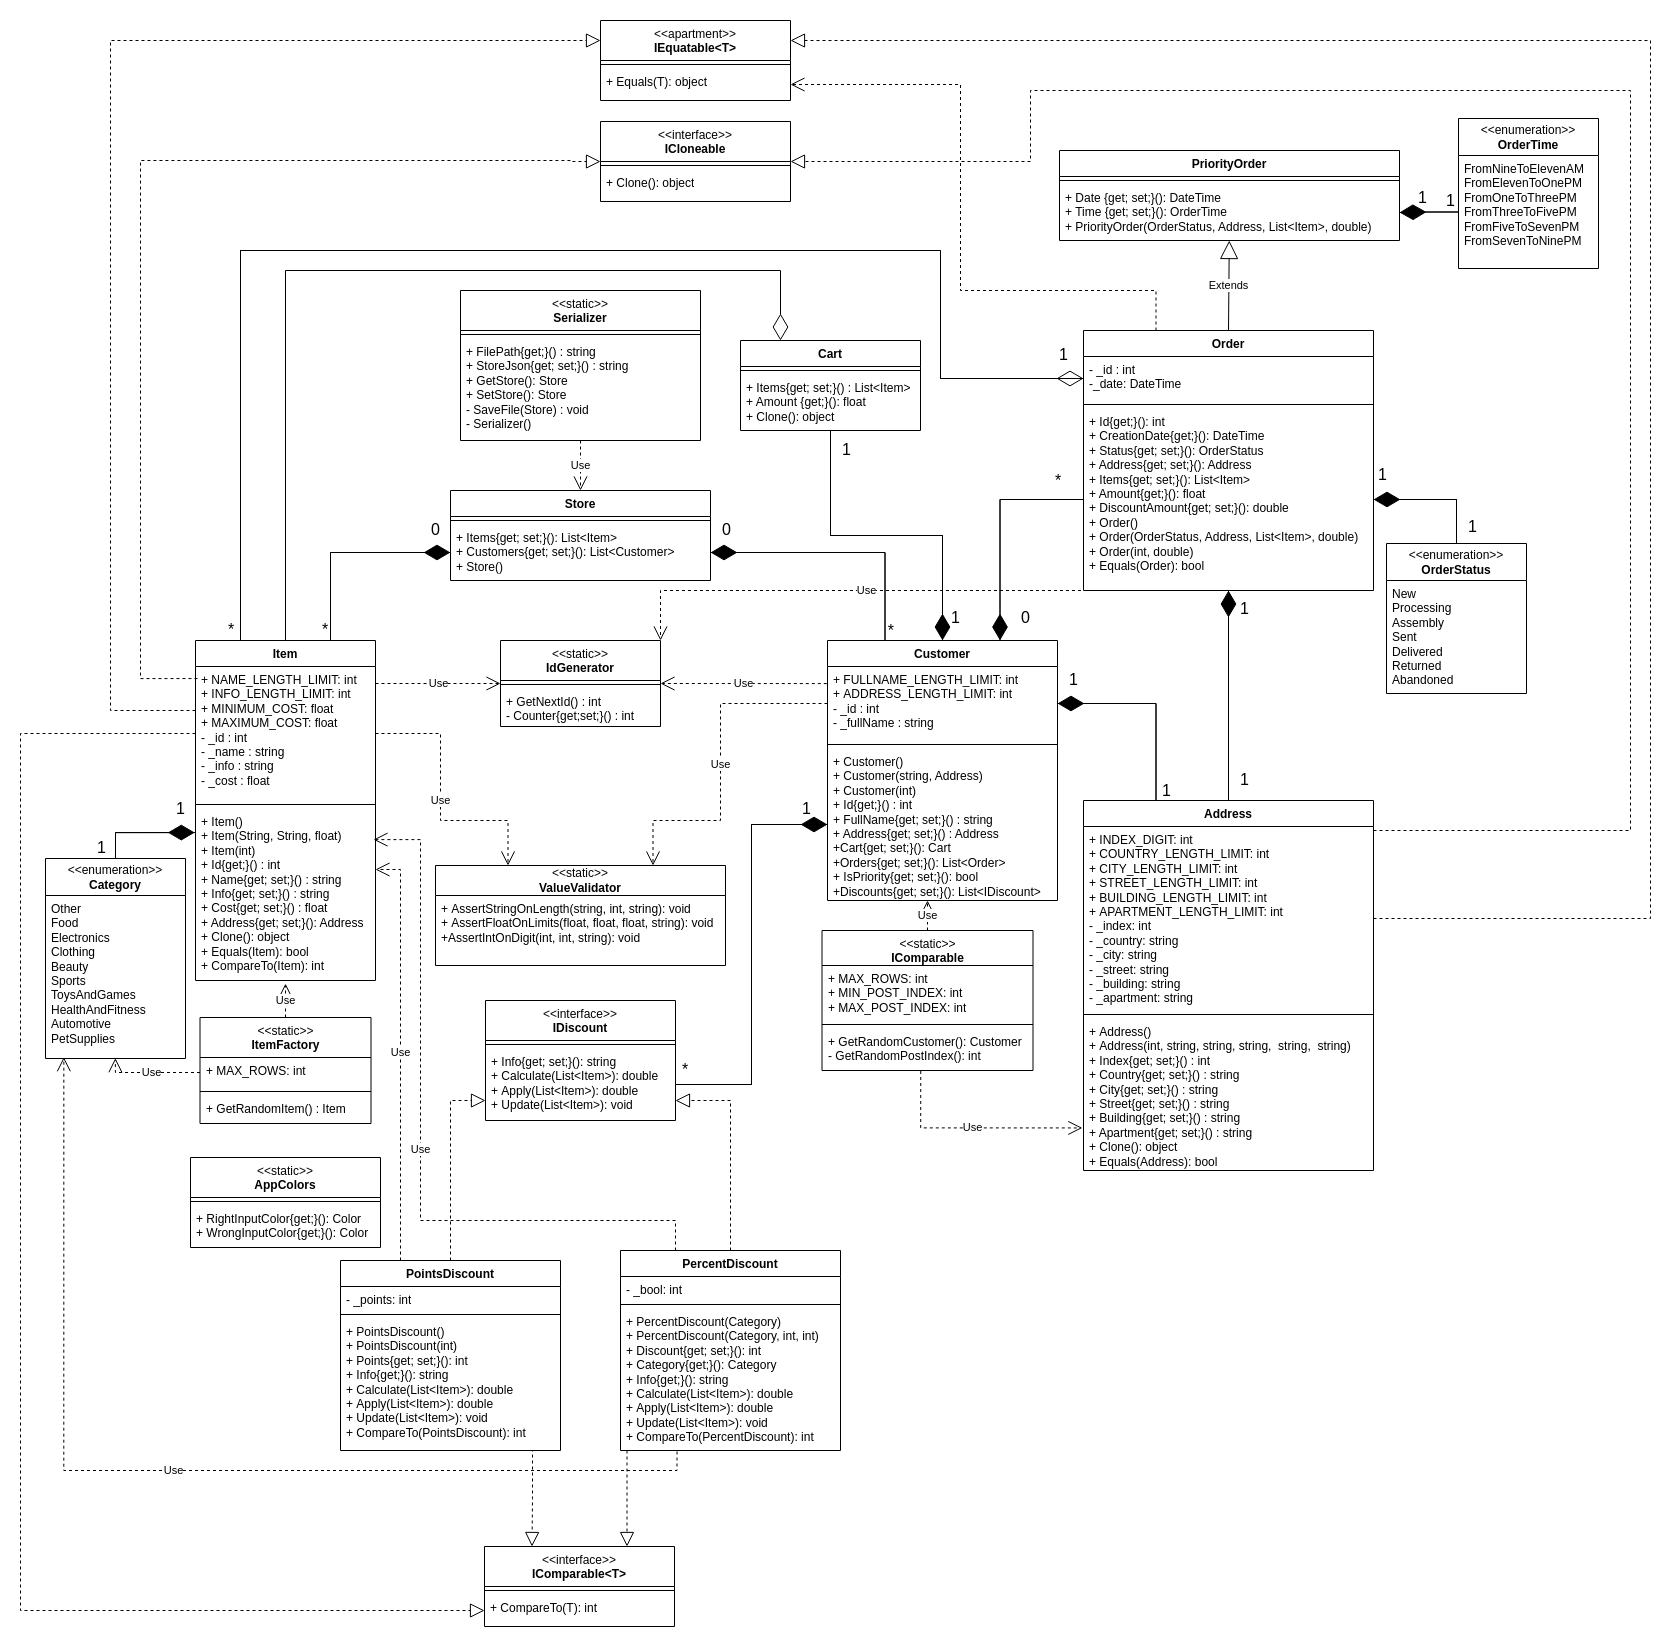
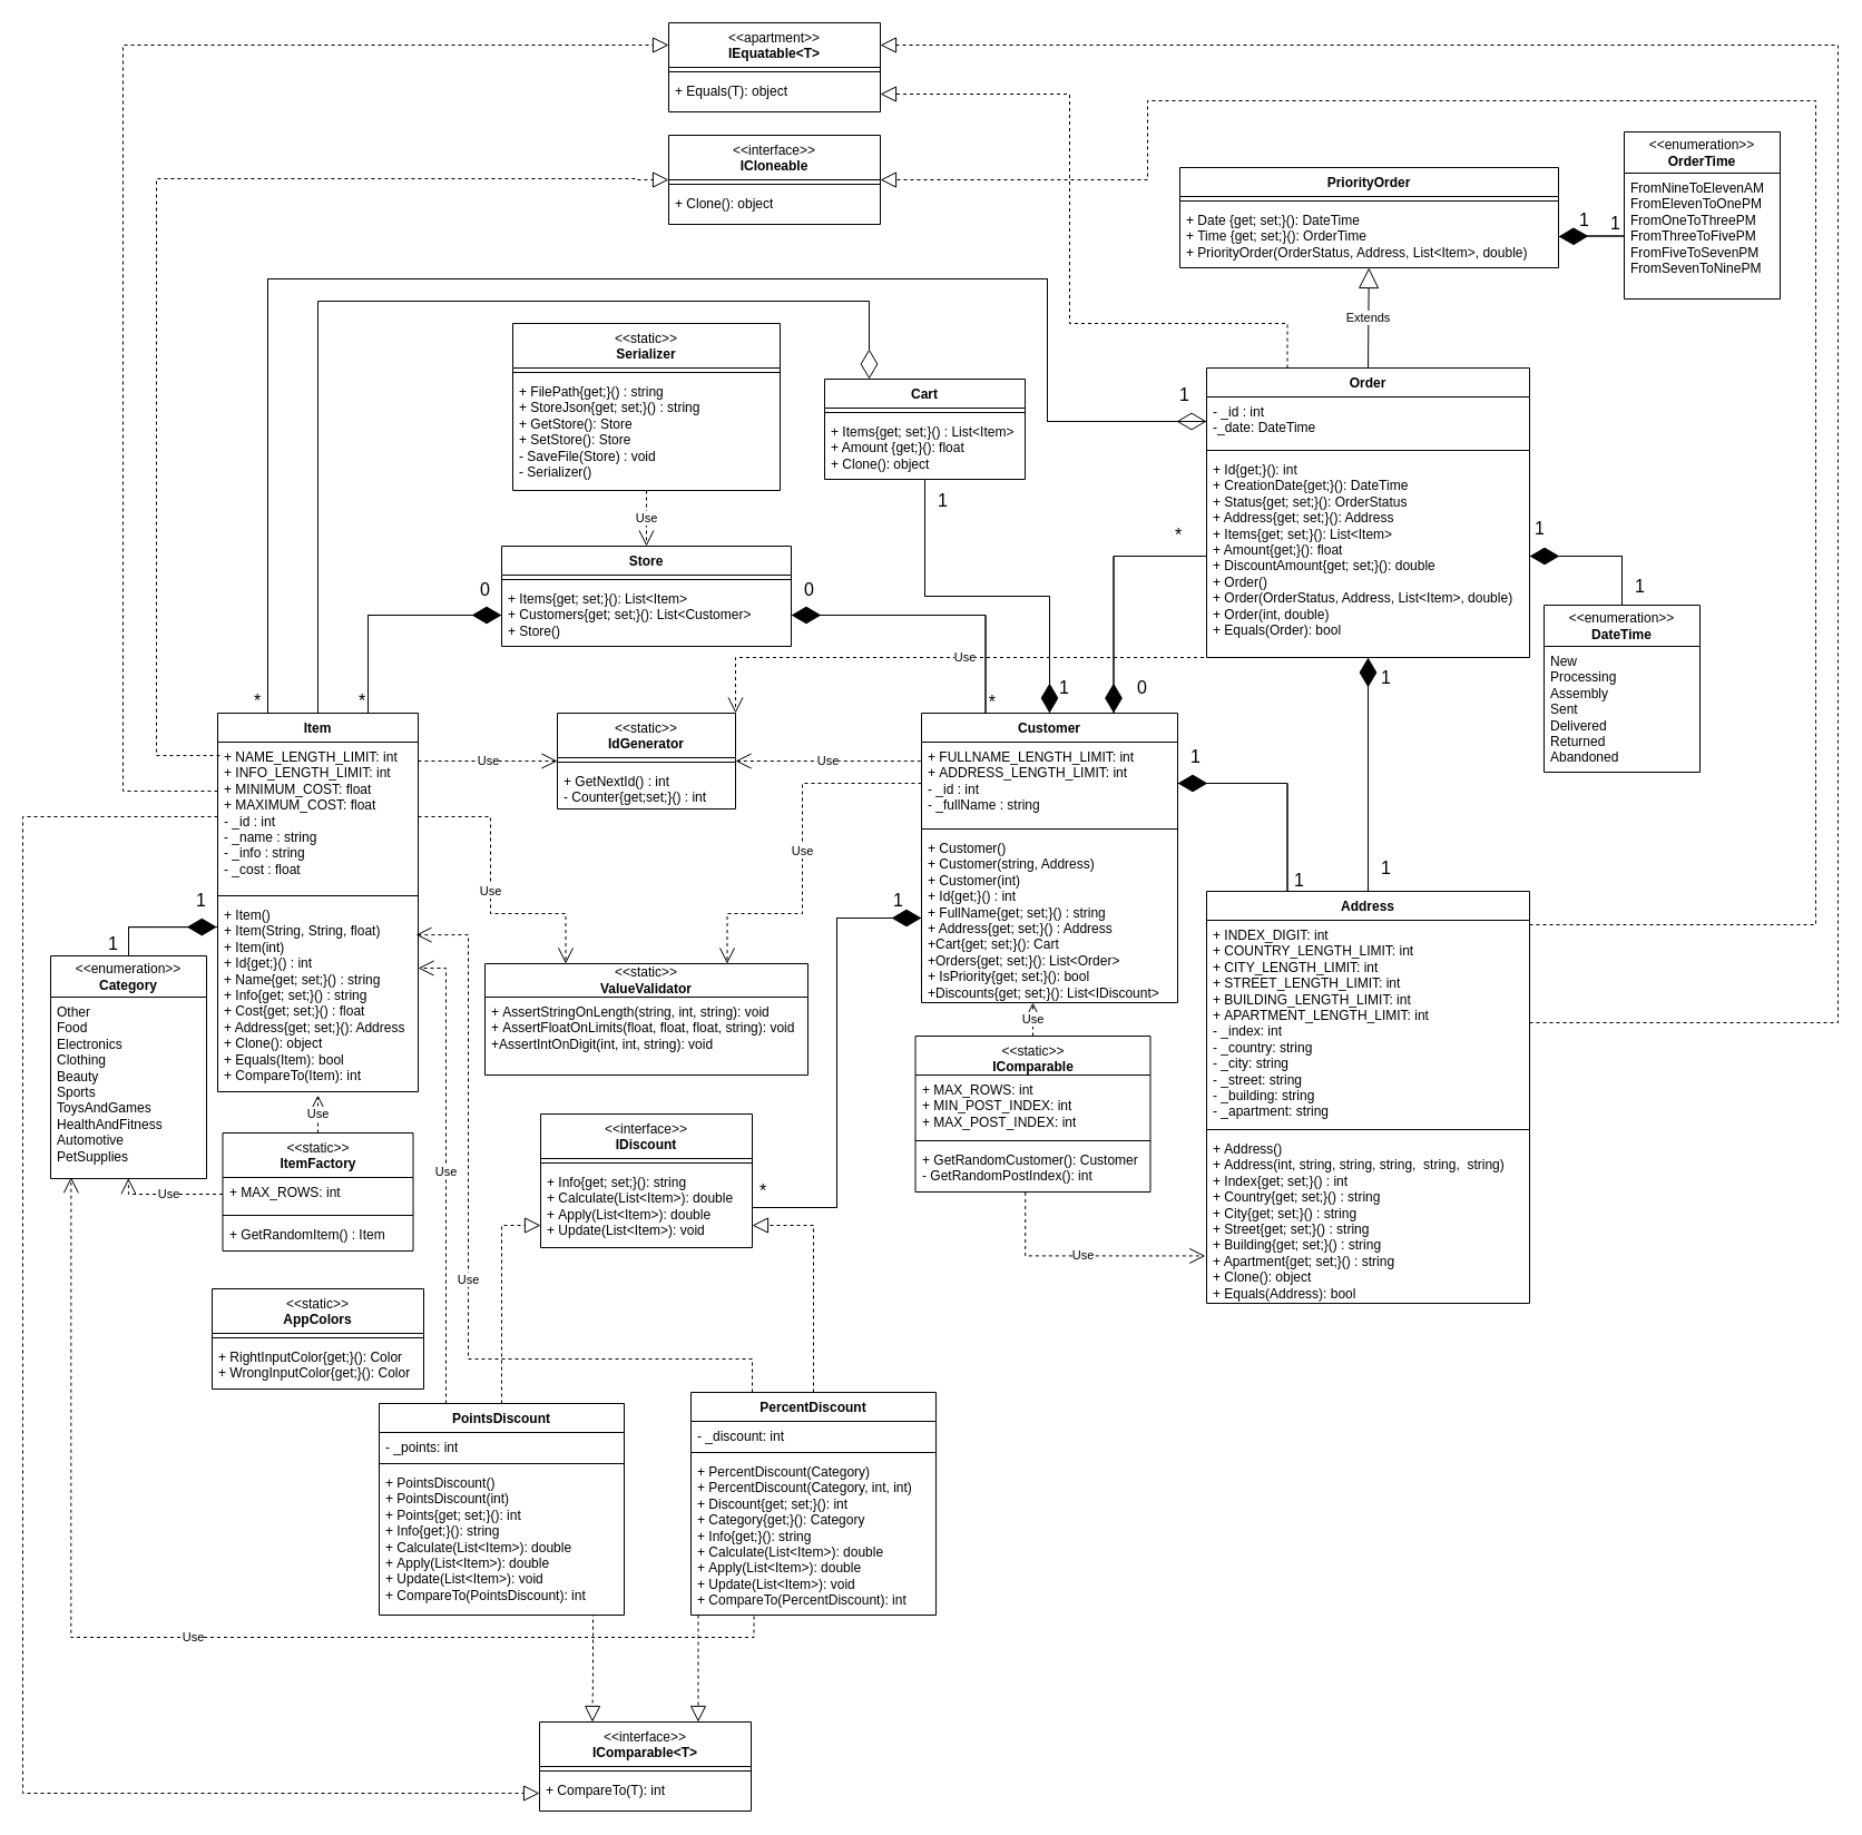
- <mxCell id="136" value="" style="endArrow=open;dashed=1;endFill=0;endSize=12;html=1;rounded=0;entryX=1;entryY=0.5;entryDx=0;entryDy=0;exitX=0.25;exitY=0;exitDx=0;exitDy=0;edgeStyle=orthogonalEdgeStyle;" edge="1" parent="1" source="68" target="132"><mxGeometry width="160" relative="1" as="geometry"><mxPoint x="970" y="30" as="sourcePoint" /><mxPoint x="1130" y="30" as="targetPoint" /><Array as="points"><mxPoint x="1156" y="290" /><mxPoint x="960" y="290" /><mxPoint x="960" y="84" /></Array></mxGeometry></mxCell>
+ <mxCell id="136" value="" style="endArrow=block;dashed=1;endFill=0;endSize=12;html=1;rounded=0;entryX=1;entryY=0.5;entryDx=0;entryDy=0;exitX=0.25;exitY=0;exitDx=0;exitDy=0;edgeStyle=orthogonalEdgeStyle;" edge="1" parent="1" source="68" target="132"><mxGeometry width="160" relative="1" as="geometry"><mxPoint x="970" y="30" as="sourcePoint" /><mxPoint x="1130" y="30" as="targetPoint" /><Array as="points"><mxPoint x="1156" y="290" /><mxPoint x="960" y="290" /><mxPoint x="960" y="84" /></Array></mxGeometry></mxCell>
- <mxCell id="63" value="&amp;lt;&amp;lt;enumeration&amp;gt;&amp;gt;&lt;br style=&quot;border-color: var(--border-color); font-weight: 700;&quot;&gt;&lt;span style=&quot;font-weight: 700;&quot;&gt;OrderStatus&lt;/span&gt;" style="swimlane;fontStyle=0;childLayout=stackLayout;horizontal=1;startSize=37;fillColor=none;horizontalStack=0;resizeParent=1;resizeParentMax=0;resizeLast=0;collapsible=1;marginBottom=0;whiteSpace=wrap;html=1;" parent="1" vertex="1"><mxGeometry x="1386" y="543" width="140" height="150" as="geometry" /></mxCell>
+ <mxCell id="63" value="&amp;lt;&amp;lt;enumeration&amp;gt;&amp;gt;&lt;br style=&quot;border-color: var(--border-color); font-weight: 700;&quot;&gt;&lt;span style=&quot;font-weight: 700;&quot;&gt;DateTime&lt;/span&gt;" style="swimlane;fontStyle=0;childLayout=stackLayout;horizontal=1;startSize=37;fillColor=none;horizontalStack=0;resizeParent=1;resizeParentMax=0;resizeLast=0;collapsible=1;marginBottom=0;whiteSpace=wrap;html=1;" parent="1" vertex="1"><mxGeometry x="1386" y="543" width="140" height="150" as="geometry" /></mxCell>
- <mxCell id="109" value="-&amp;nbsp;_bool: int" style="text;strokeColor=none;fillColor=none;align=left;verticalAlign=top;spacingLeft=4;spacingRight=4;overflow=hidden;rotatable=0;points=[[0,0.5],[1,0.5]];portConstraint=eastwest;whiteSpace=wrap;html=1;" parent="108" vertex="1"><mxGeometry y="26" width="220" height="24" as="geometry" /></mxCell>
+ <mxCell id="109" value="-&amp;nbsp;_discount: int" style="text;strokeColor=none;fillColor=none;align=left;verticalAlign=top;spacingLeft=4;spacingRight=4;overflow=hidden;rotatable=0;points=[[0,0.5],[1,0.5]];portConstraint=eastwest;whiteSpace=wrap;html=1;" parent="108" vertex="1"><mxGeometry y="26" width="220" height="24" as="geometry" /></mxCell>
